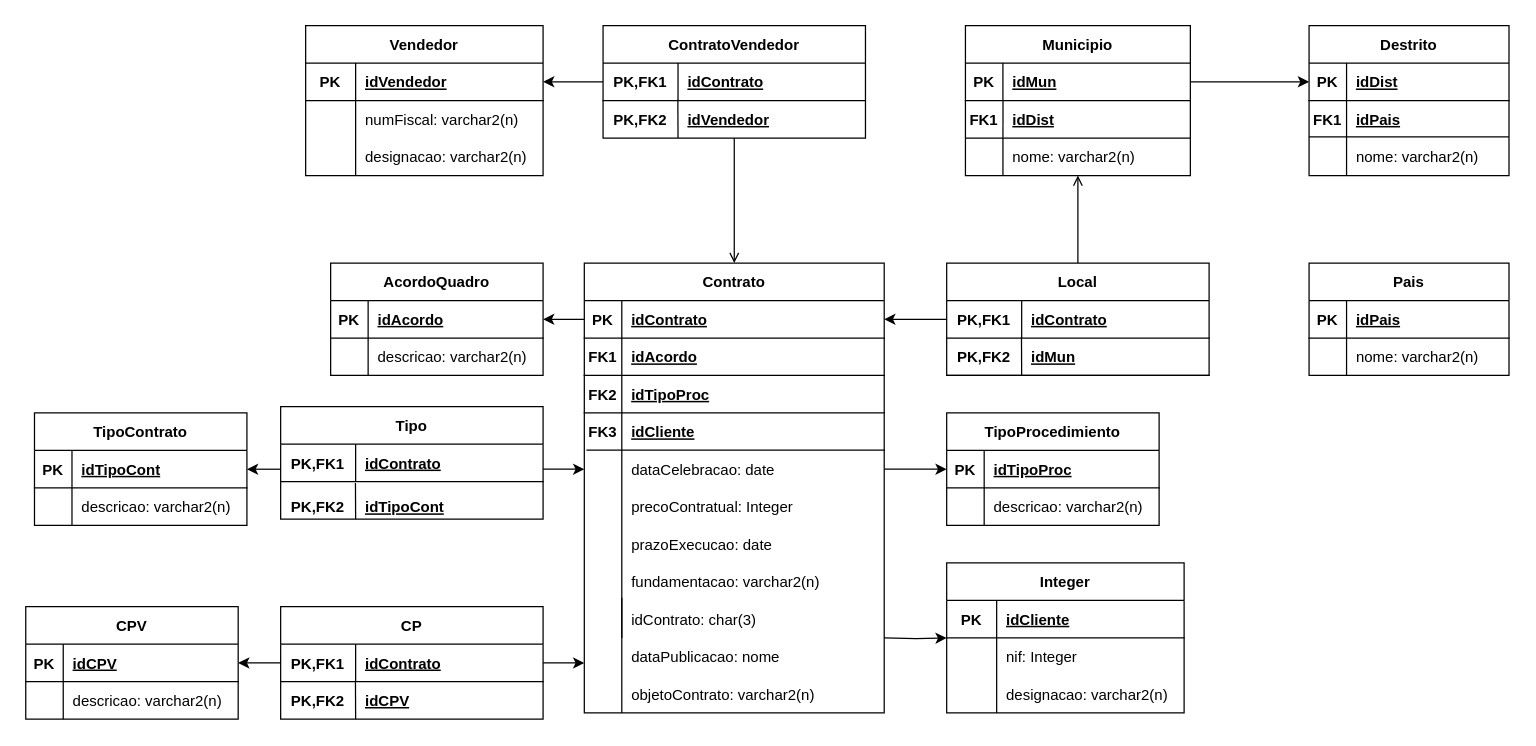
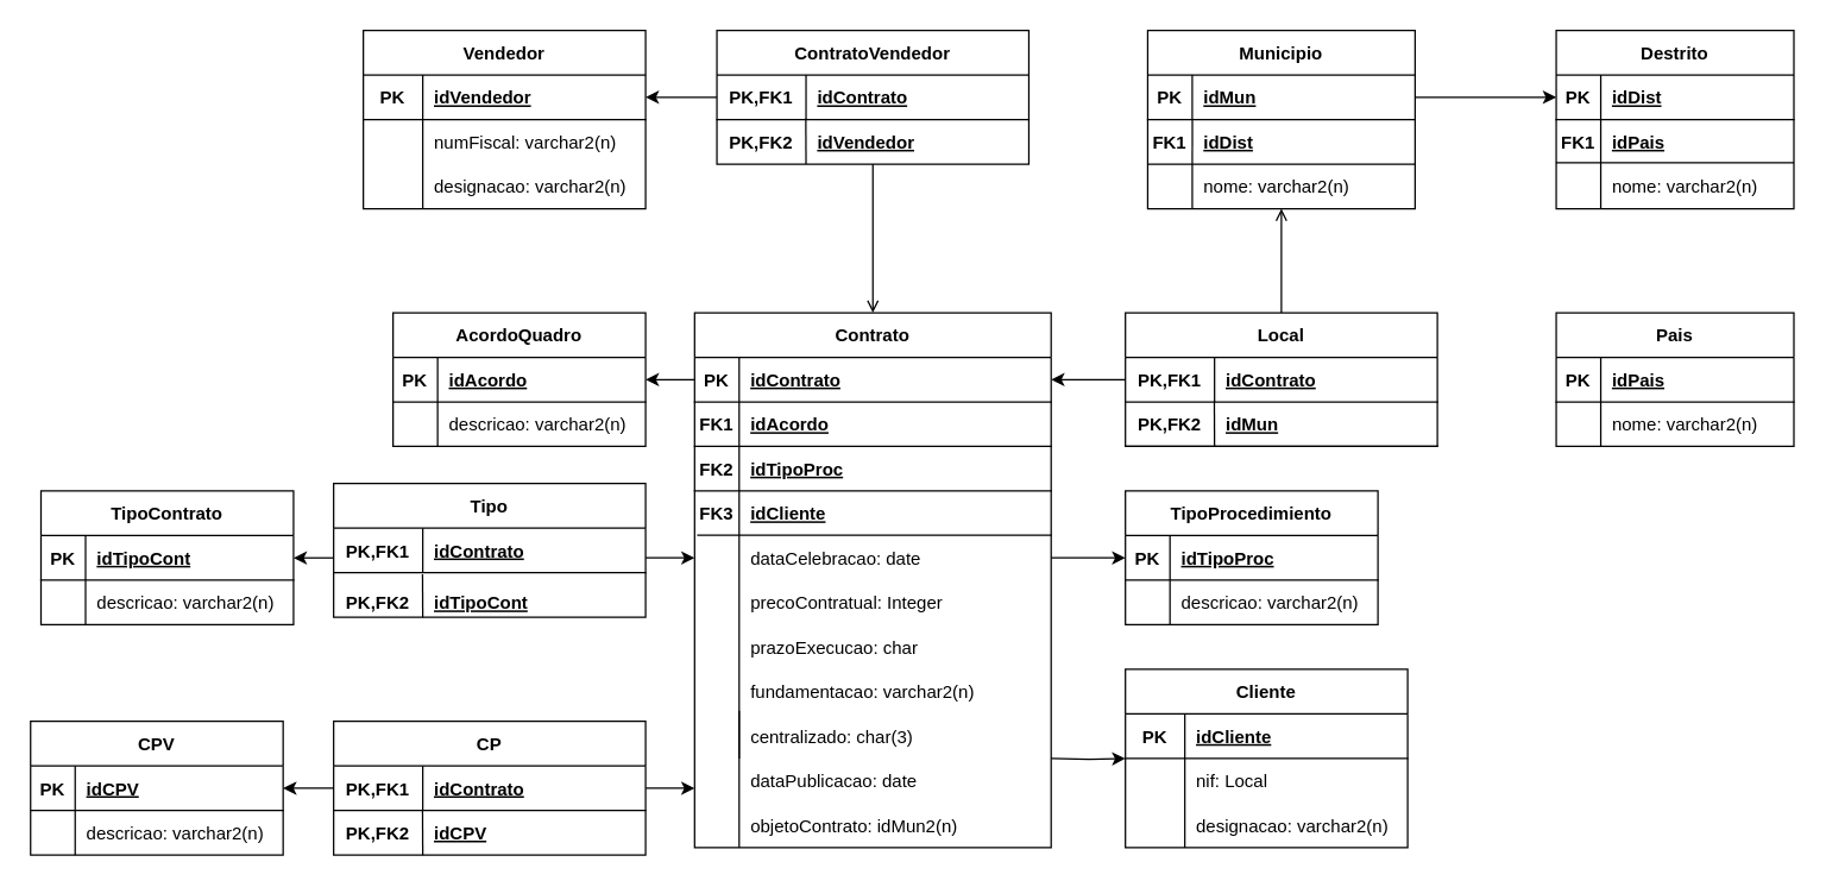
- <mxCell id="23" value="prazoExecucao: date" style="shape=partialRectangle;overflow=hidden;connectable=0;fillColor=none;align=left;strokeColor=inherit;top=0;left=0;bottom=0;right=0;spacingLeft=6;" parent="21" vertex="1"><mxGeometry x="30" width="210" height="30" as="geometry"><mxRectangle width="210" height="30" as="alternateBounds" /></mxGeometry></mxCell>
+ <mxCell id="23" value="prazoExecucao: char" style="shape=partialRectangle;overflow=hidden;connectable=0;fillColor=none;align=left;strokeColor=inherit;top=0;left=0;bottom=0;right=0;spacingLeft=6;" parent="21" vertex="1"><mxGeometry x="30" width="210" height="30" as="geometry"><mxRectangle width="210" height="30" as="alternateBounds" /></mxGeometry></mxCell>
- <mxCell id="32" value="Integer" style="shape=table;startSize=30;container=1;collapsible=1;childLayout=tableLayout;fixedRows=1;rowLines=0;fontStyle=1;align=center;resizeLast=1;" parent="1" vertex="1"><mxGeometry x="757" y="450" width="190" height="120" as="geometry" /></mxCell>
+ <mxCell id="32" value="Cliente" style="shape=table;startSize=30;container=1;collapsible=1;childLayout=tableLayout;fixedRows=1;rowLines=0;fontStyle=1;align=center;resizeLast=1;" parent="1" vertex="1"><mxGeometry x="757" y="450" width="190" height="120" as="geometry" /></mxCell>
- <mxCell id="29" value="idContrato: char(3)" style="shape=partialRectangle;overflow=hidden;connectable=0;fillColor=none;align=left;strokeColor=inherit;top=0;left=0;bottom=0;right=0;spacingLeft=6;" parent="27" vertex="1"><mxGeometry x="30" width="210" height="30" as="geometry"><mxRectangle width="210" height="30" as="alternateBounds" /></mxGeometry></mxCell>
+ <mxCell id="29" value="centralizado: char(3)" style="shape=partialRectangle;overflow=hidden;connectable=0;fillColor=none;align=left;strokeColor=inherit;top=0;left=0;bottom=0;right=0;spacingLeft=6;" parent="27" vertex="1"><mxGeometry x="30" width="210" height="30" as="geometry"><mxRectangle width="210" height="30" as="alternateBounds" /></mxGeometry></mxCell>
- <mxCell id="136" value="dataPublicacao: nome" style="shape=partialRectangle;overflow=hidden;connectable=0;fillColor=none;align=left;strokeColor=inherit;top=0;left=0;bottom=0;right=0;spacingLeft=6;" parent="1" vertex="1"><mxGeometry x="497" y="510" width="210" height="30" as="geometry"><mxRectangle width="210" height="30" as="alternateBounds" /></mxGeometry></mxCell>
+ <mxCell id="136" value="dataPublicacao: date" style="shape=partialRectangle;overflow=hidden;connectable=0;fillColor=none;align=left;strokeColor=inherit;top=0;left=0;bottom=0;right=0;spacingLeft=6;" parent="1" vertex="1"><mxGeometry x="497" y="510" width="210" height="30" as="geometry"><mxRectangle width="210" height="30" as="alternateBounds" /></mxGeometry></mxCell>
- <mxCell id="38" value="nif: Integer" style="shape=partialRectangle;overflow=hidden;connectable=0;fillColor=none;align=left;strokeColor=inherit;top=0;left=0;bottom=0;right=0;spacingLeft=6;" parent="36" vertex="1"><mxGeometry x="40" width="150" height="30" as="geometry"><mxRectangle width="150" height="30" as="alternateBounds" /></mxGeometry></mxCell>
+ <mxCell id="38" value="nif: Local" style="shape=partialRectangle;overflow=hidden;connectable=0;fillColor=none;align=left;strokeColor=inherit;top=0;left=0;bottom=0;right=0;spacingLeft=6;" parent="36" vertex="1"><mxGeometry x="40" width="150" height="30" as="geometry"><mxRectangle width="150" height="30" as="alternateBounds" /></mxGeometry></mxCell>
- <mxCell id="113" value="objetoContrato: varchar2(n)" style="shape=partialRectangle;overflow=hidden;connectable=0;fillColor=none;align=left;strokeColor=inherit;top=0;left=0;bottom=0;right=0;spacingLeft=6;" parent="1" vertex="1"><mxGeometry x="497" y="540" width="210" height="30" as="geometry"><mxRectangle width="210" height="30" as="alternateBounds" /></mxGeometry></mxCell>
+ <mxCell id="113" value="objetoContrato: idMun2(n)" style="shape=partialRectangle;overflow=hidden;connectable=0;fillColor=none;align=left;strokeColor=inherit;top=0;left=0;bottom=0;right=0;spacingLeft=6;" parent="1" vertex="1"><mxGeometry x="497" y="540" width="210" height="30" as="geometry"><mxRectangle width="210" height="30" as="alternateBounds" /></mxGeometry></mxCell>
